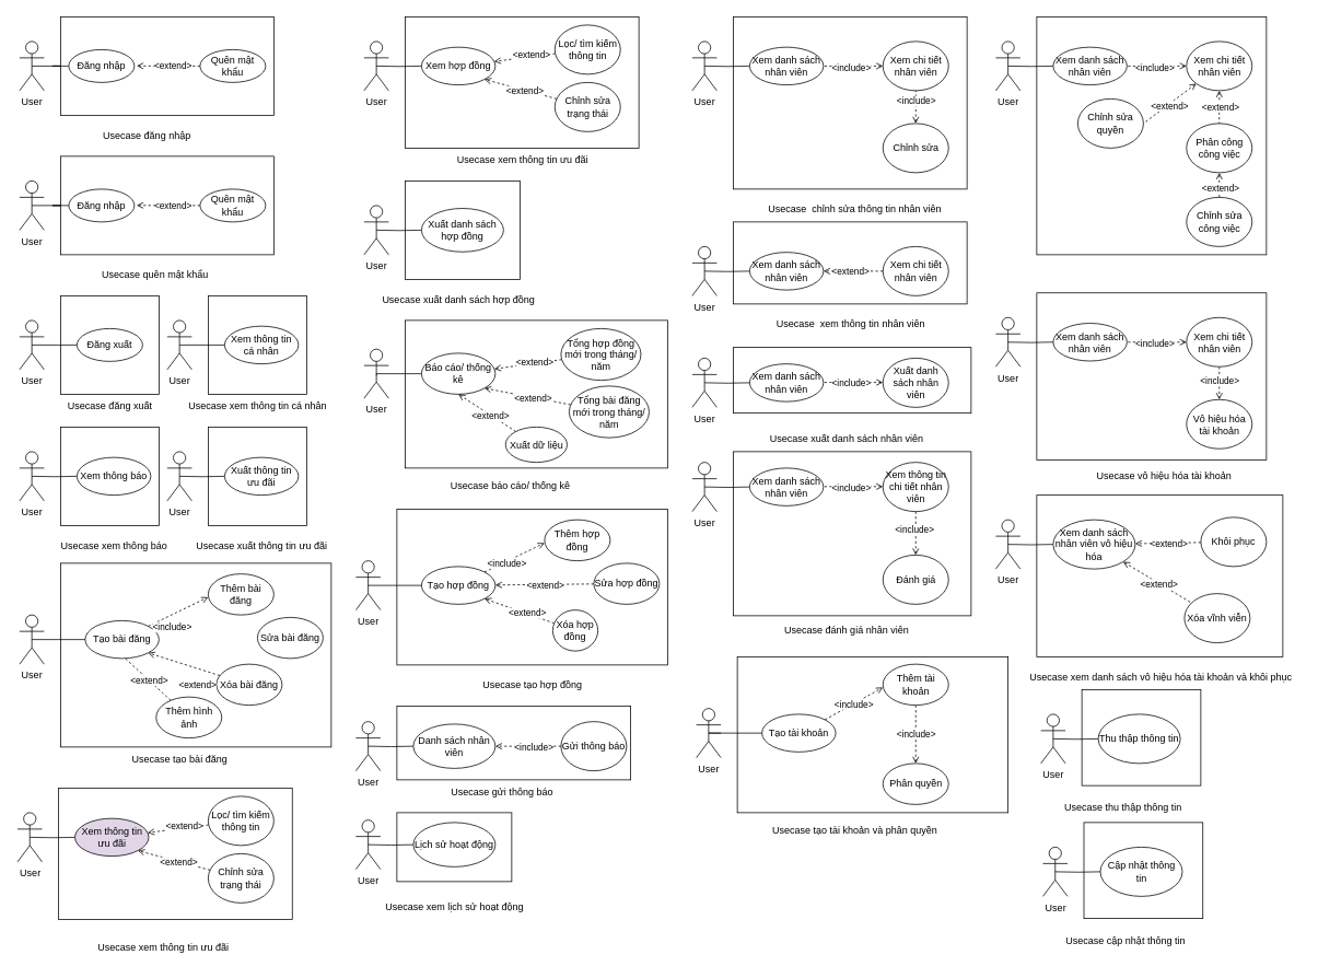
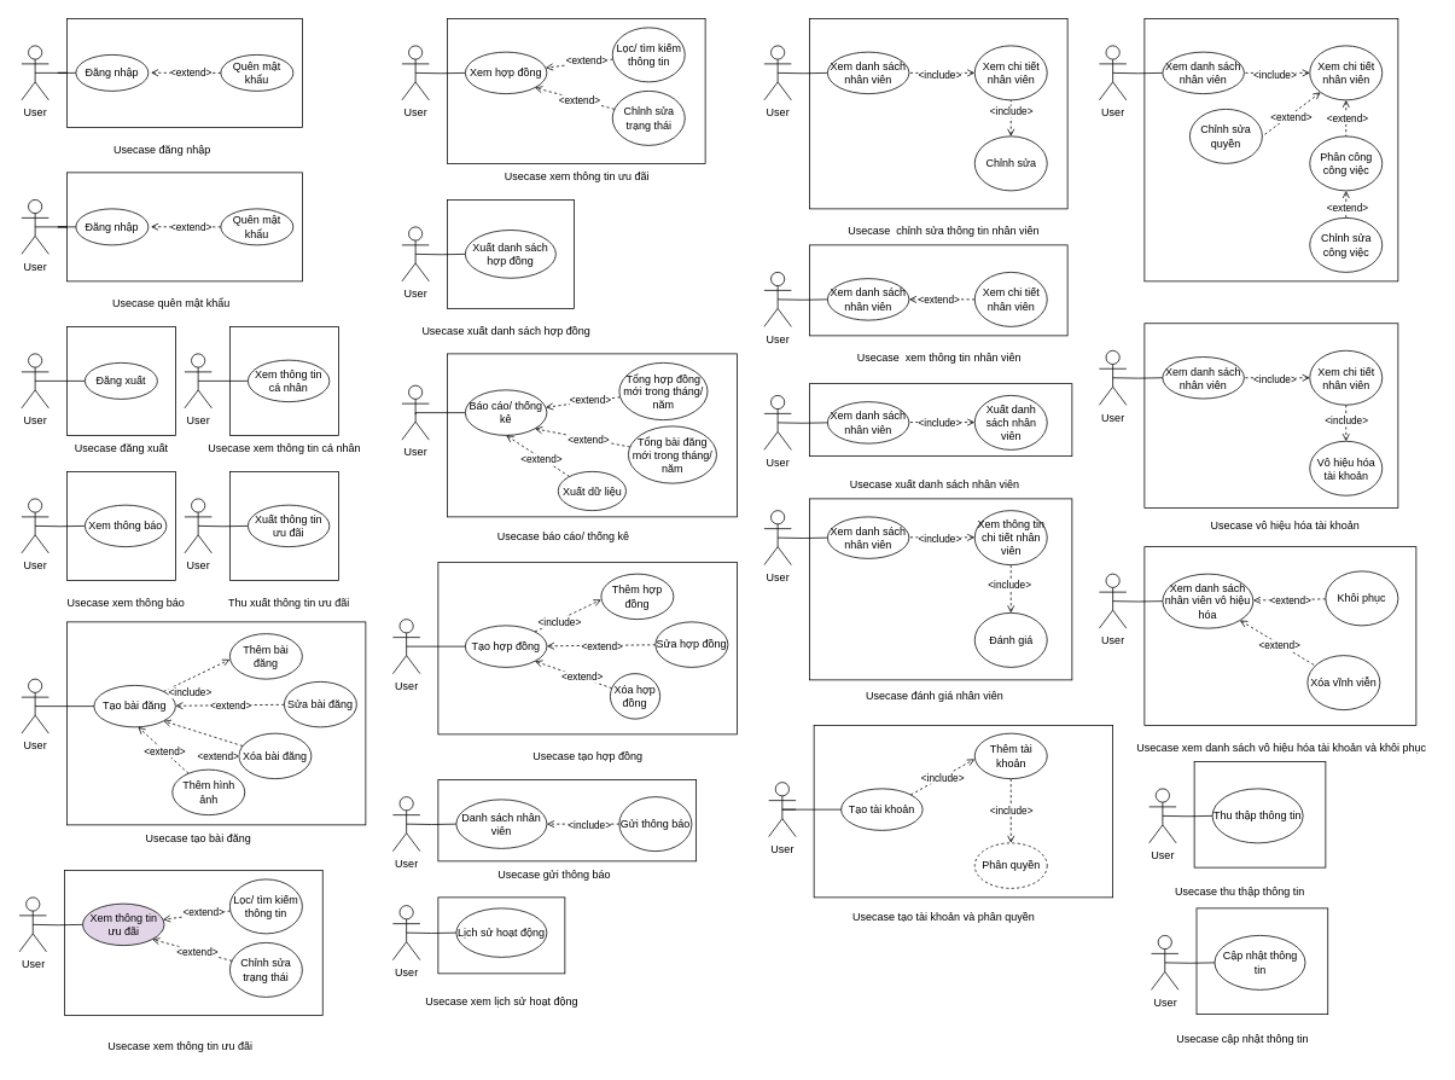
- <mxCell id="64" value="Usecase xuất thông tin ưu đãi" style="text;html=1;align=center;verticalAlign=middle;resizable=0;points=[];autosize=1;strokeColor=none;fillColor=none;" vertex="1" parent="1"><mxGeometry x="228" y="650" width="180" height="30" as="geometry" /></mxCell>
+ <mxCell id="64" value="Thu xuất thông tin ưu đãi" style="text;html=1;align=center;verticalAlign=middle;resizable=0;points=[];autosize=1;strokeColor=none;fillColor=none;" vertex="1" parent="1"><mxGeometry x="228" y="650" width="180" height="30" as="geometry" /></mxCell>
+ <mxCell id="38" style="rounded=0;orthogonalLoop=1;jettySize=auto;html=1;dashed=1;endArrow=open;endFill=0;" edge="1" parent="1" source="40" target="34"><mxGeometry relative="1" as="geometry" /></mxCell>
+ <mxCell id="39" value="&amp;lt;extend&amp;gt;" style="edgeLabel;html=1;align=center;verticalAlign=middle;resizable=0;points=[];" connectable="0" vertex="1" parent="38"><mxGeometry x="0.001" y="1" relative="1" as="geometry"><mxPoint as="offset" /></mxGeometry></mxCell>
- <mxCell id="47" style="rounded=0;orthogonalLoop=1;jettySize=auto;html=1;entryX=0.541;entryY=0.996;entryDx=0;entryDy=0;dashed=1;endArrow=none;endFill=0;entryPerimeter=0;" edge="1" parent="1" source="48" target="34"><mxGeometry relative="1" as="geometry"><mxPoint x="106.5" y="835" as="targetPoint" /></mxGeometry></mxCell>
+ <mxCell id="47" style="rounded=0;orthogonalLoop=1;jettySize=auto;html=1;entryX=0.541;entryY=0.996;entryDx=0;entryDy=0;dashed=1;endArrow=open;endFill=0;entryPerimeter=0;" edge="1" parent="1" source="48" target="34"><mxGeometry relative="1" as="geometry"><mxPoint x="106.5" y="835" as="targetPoint" /></mxGeometry></mxCell>
- <mxCell id="166" value="Phân quyền" style="ellipse;whiteSpace=wrap;html=1;" vertex="1" parent="1"><mxGeometry x="1075.5" y="930" width="80" height="50" as="geometry" /></mxCell>
+ <mxCell id="166" value="Phân quyền" style="ellipse;whiteSpace=wrap;html=1;dashed=1;" vertex="1" parent="1"><mxGeometry x="1075.5" y="930" width="80" height="50" as="geometry" /></mxCell>
